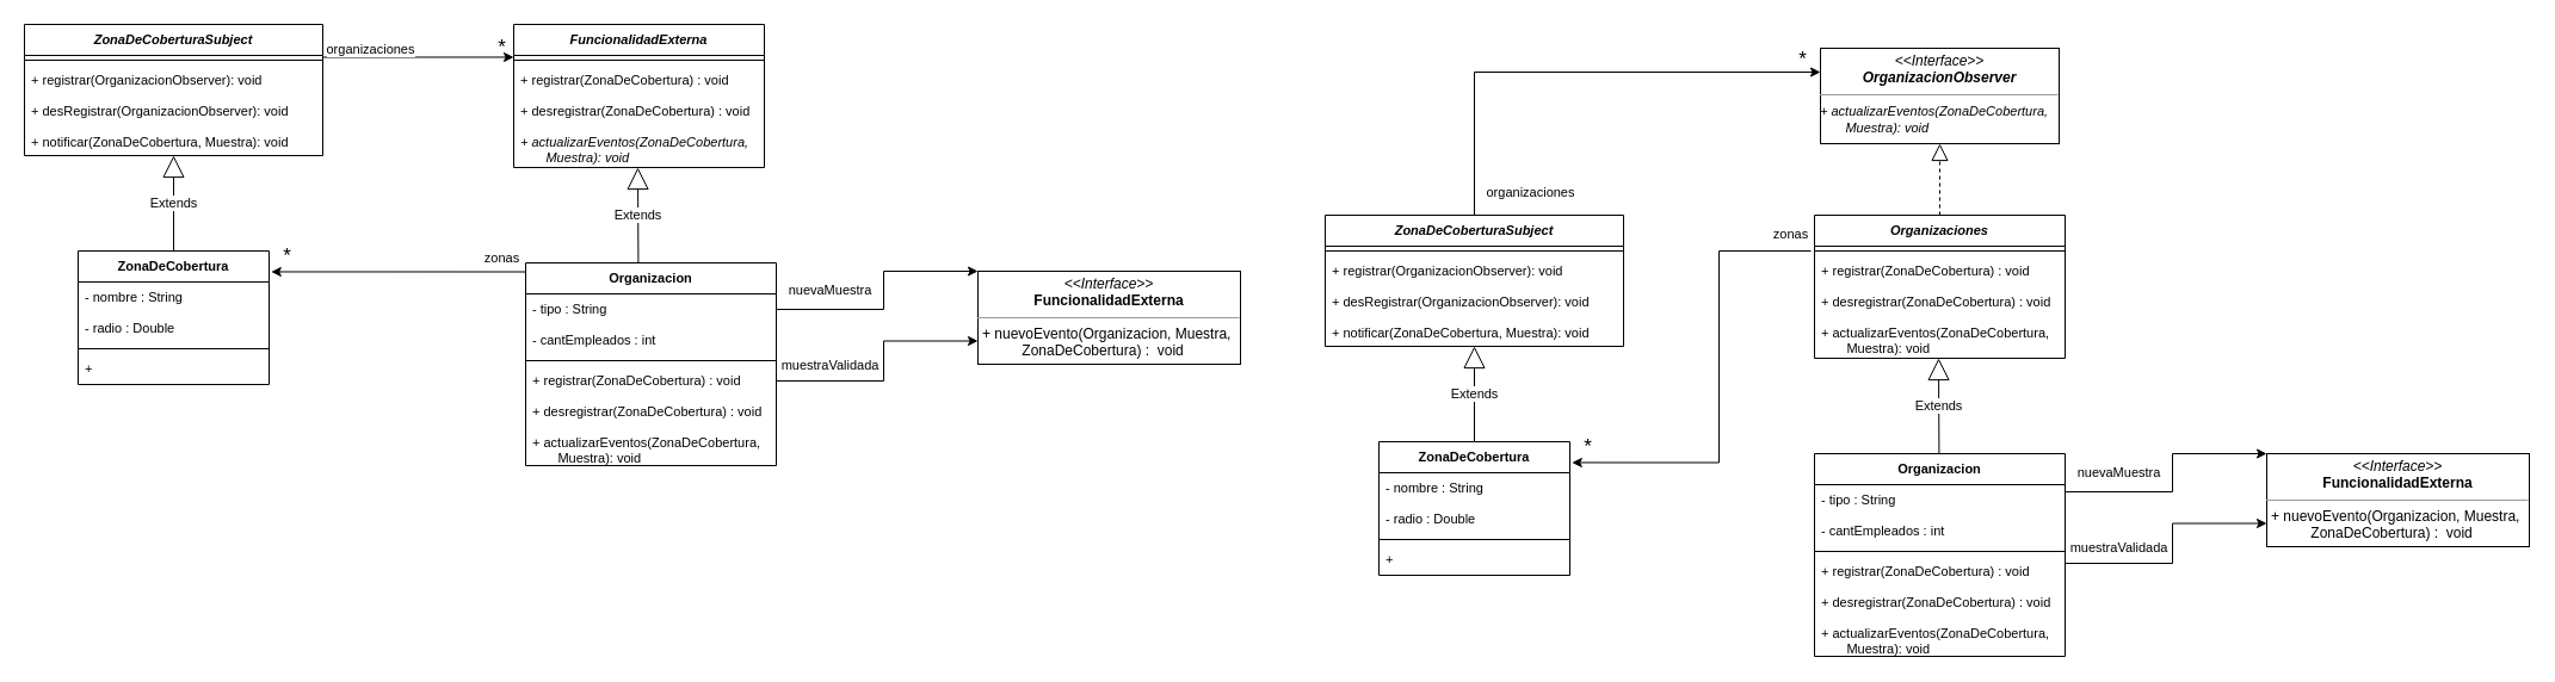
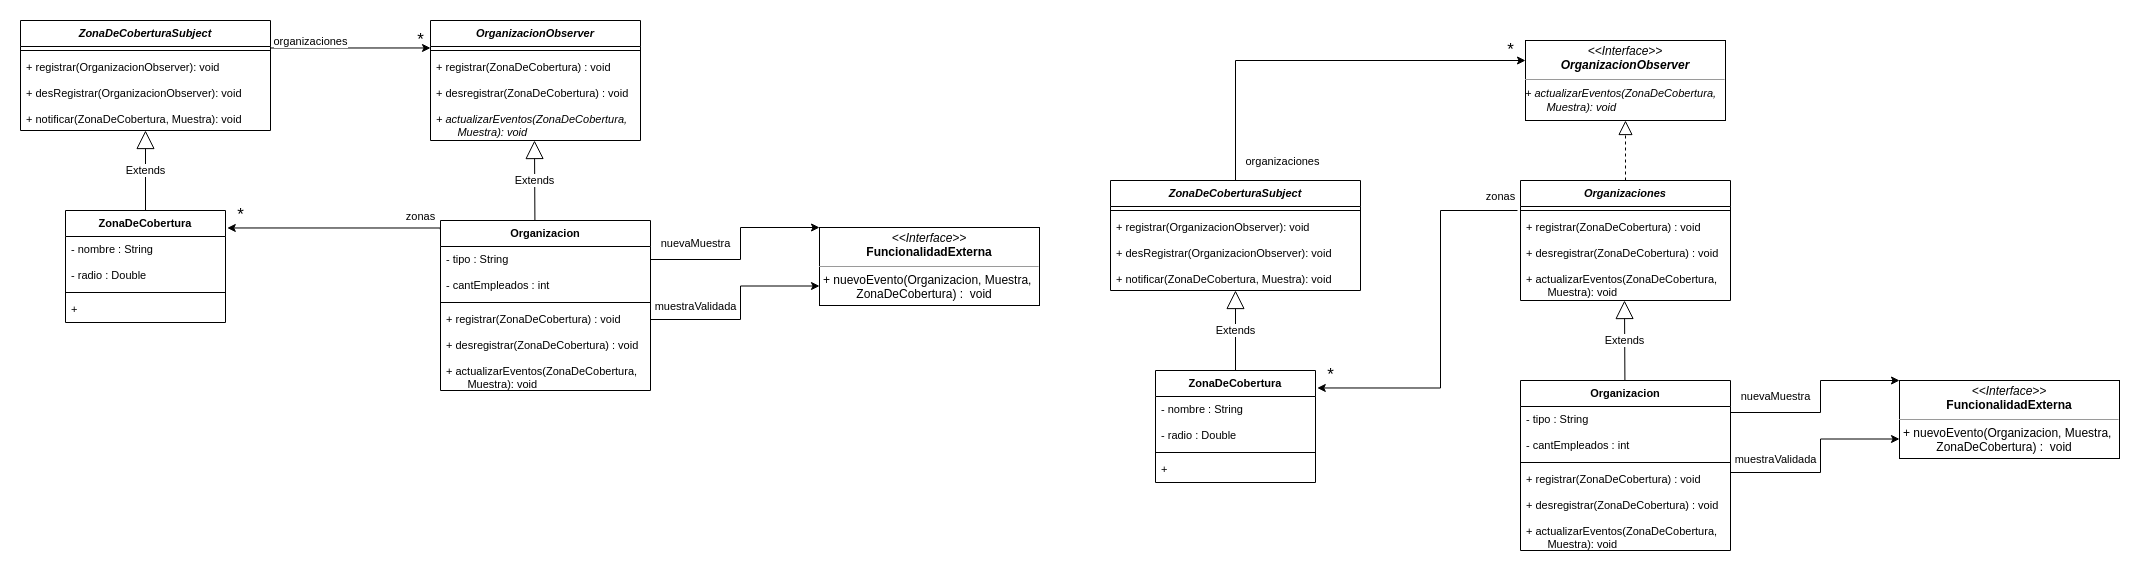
- <mxCell id="22" value="FuncionalidadExterna" style="swimlane;fontStyle=3;align=center;verticalAlign=top;childLayout=stackLayout;horizontal=1;startSize=26;horizontalStack=0;resizeParent=1;resizeParentMax=0;resizeLast=0;collapsible=1;marginBottom=0;fontSize=11;" vertex="1" parent="1"><mxGeometry x="430" y="20" width="210" height="120" as="geometry" /></mxCell>
+ <mxCell id="22" value="OrganizacionObserver" style="swimlane;fontStyle=3;align=center;verticalAlign=top;childLayout=stackLayout;horizontal=1;startSize=26;horizontalStack=0;resizeParent=1;resizeParentMax=0;resizeLast=0;collapsible=1;marginBottom=0;fontSize=11;" vertex="1" parent="1"><mxGeometry x="430" y="20" width="210" height="120" as="geometry" /></mxCell>
